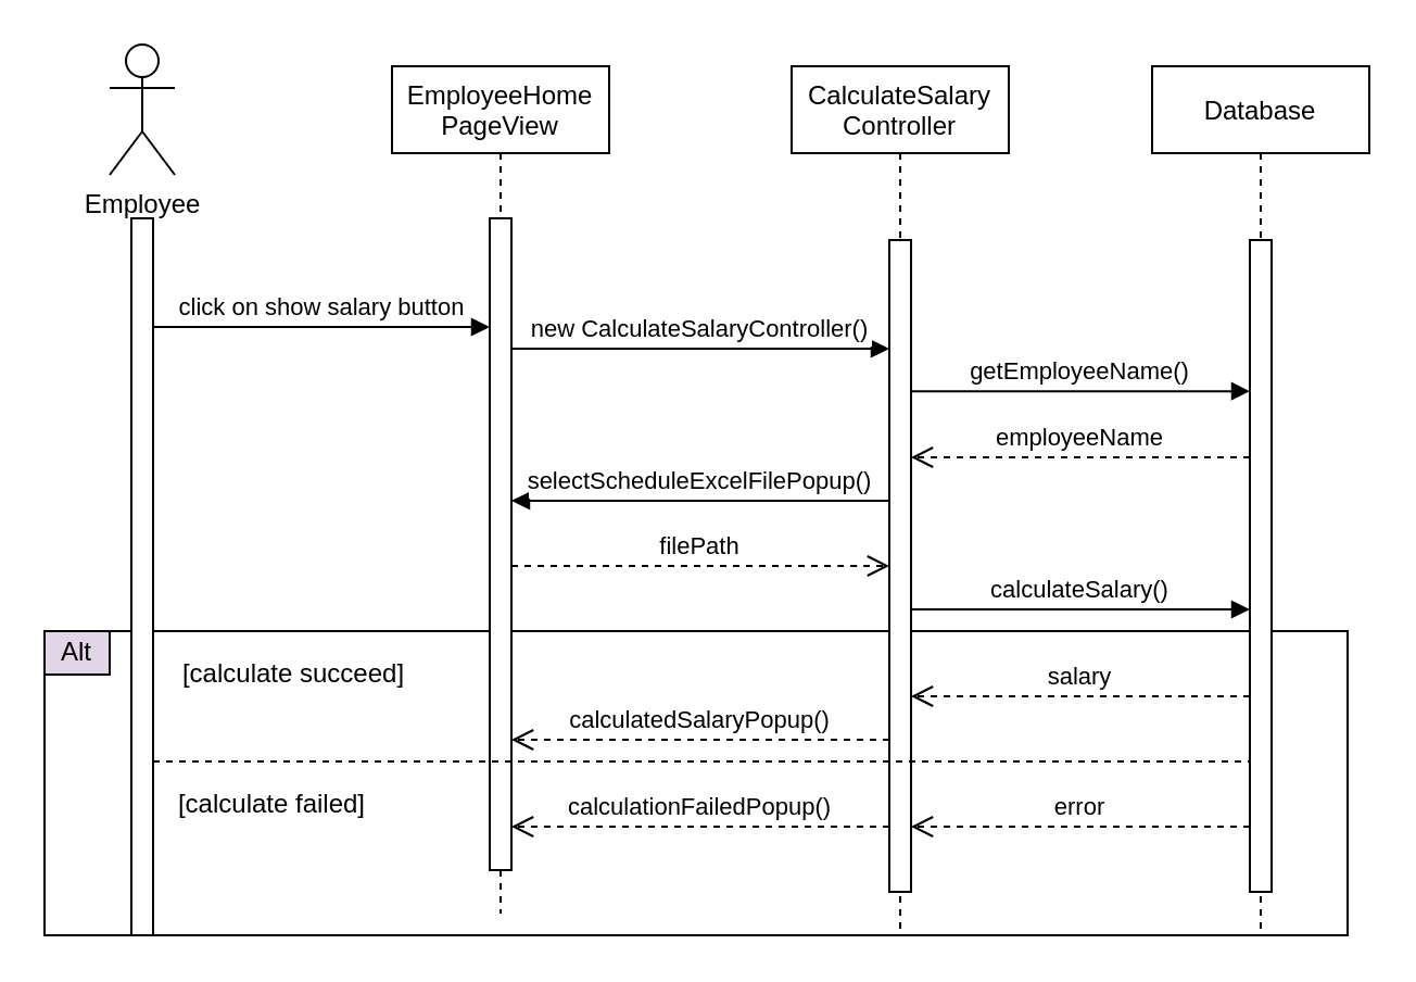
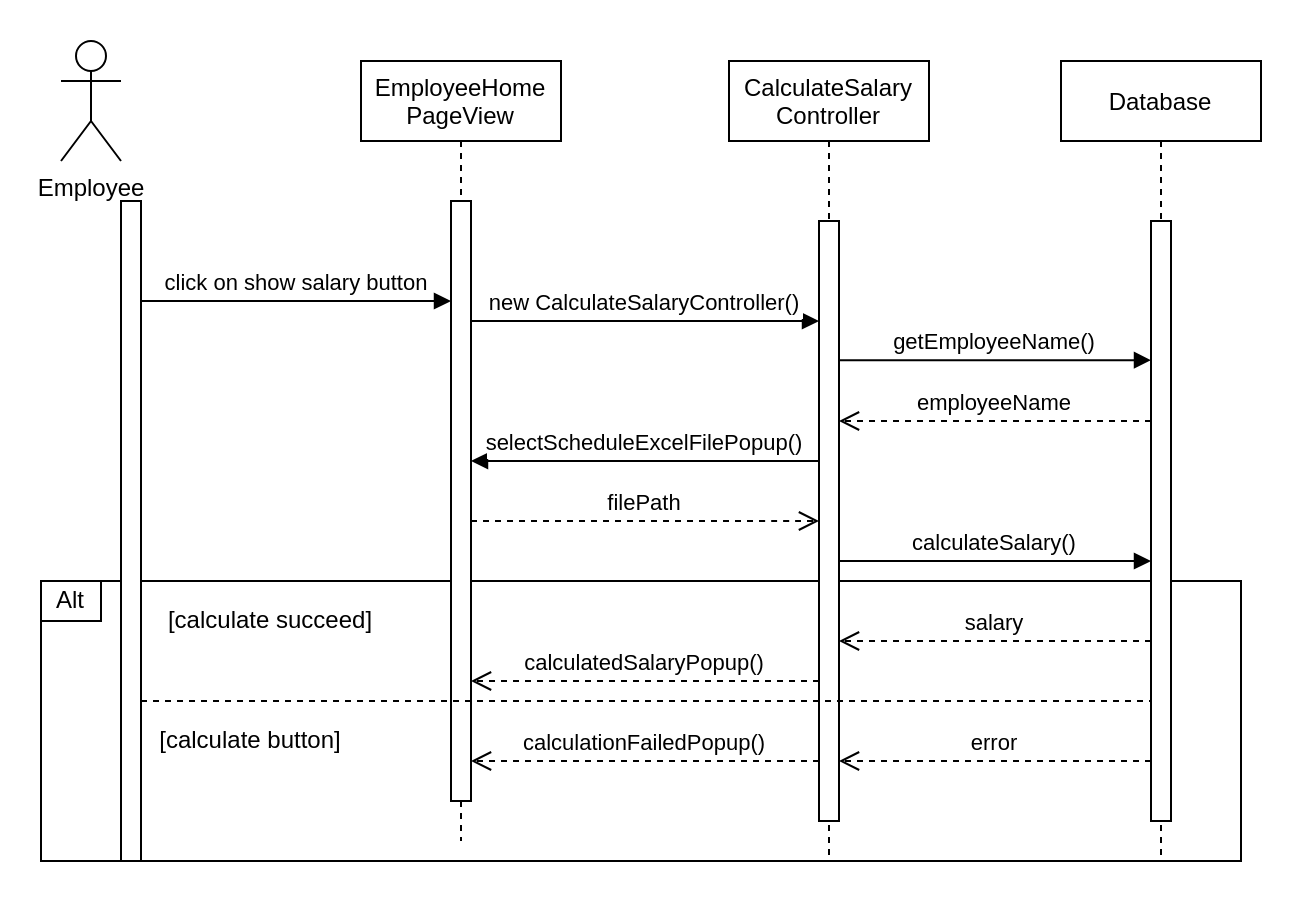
- <mxCell id="7" value="Employee" style="shape=umlActor;verticalLabelPosition=bottom;verticalAlign=top;html=1;outlineConnect=0;" vertex="1" parent="1"><mxGeometry x="50" y="20" width="30" height="60" as="geometry" /></mxCell>
+ <mxCell id="7" value="Employee" style="shape=umlActor;verticalLabelPosition=bottom;verticalAlign=top;html=1;outlineConnect=0;" vertex="1" parent="1"><mxGeometry x="30" y="20" width="30" height="60" as="geometry" /></mxCell>
- <mxCell id="23" value="Alt" style="rounded=0;whiteSpace=wrap;html=1;fillColor=#e1d5e7;" vertex="1" parent="1"><mxGeometry x="20" y="290" width="30" height="20" as="geometry" /></mxCell>
+ <mxCell id="23" value="Alt" style="rounded=0;whiteSpace=wrap;html=1;" vertex="1" parent="1"><mxGeometry x="20" y="290" width="30" height="20" as="geometry" /></mxCell>
- <mxCell id="25" value="[calculate failed]" style="text;html=1;strokeColor=none;fillColor=none;align=center;verticalAlign=middle;whiteSpace=wrap;rounded=0;" vertex="1" parent="1"><mxGeometry x="70" y="360" width="110" height="20" as="geometry" /></mxCell>
+ <mxCell id="25" value="[calculate button]" style="text;html=1;strokeColor=none;fillColor=none;align=center;verticalAlign=middle;whiteSpace=wrap;rounded=0;" vertex="1" parent="1"><mxGeometry x="70" y="360" width="110" height="20" as="geometry" /></mxCell>
